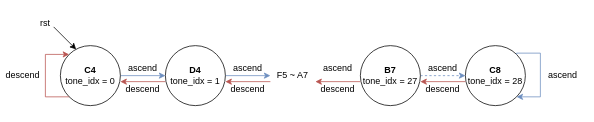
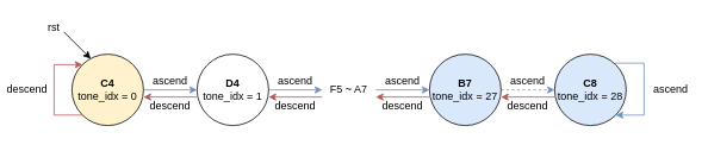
- <mxCell id="3" value="&lt;b&gt;C4&lt;/b&gt;&lt;br&gt;tone_idx = 0" style="ellipse;whiteSpace=wrap;html=1;aspect=fixed;" vertex="1" parent="1"><mxGeometry x="80" y="60" width="80" height="80" as="geometry" /></mxCell>
+ <mxCell id="3" value="&lt;b&gt;C4&lt;/b&gt;&lt;br&gt;tone_idx = 0" style="ellipse;whiteSpace=wrap;html=1;aspect=fixed;fillColor=#fff2cc;" vertex="1" parent="1"><mxGeometry x="80" y="60" width="80" height="80" as="geometry" /></mxCell>
+ <mxCell id="7" style="edgeStyle=none;rounded=0;orthogonalLoop=1;jettySize=auto;html=1;entryX=0;entryY=0.5;entryDx=0;entryDy=0;exitX=1;exitY=0.5;exitDx=0;exitDy=0;fillColor=#dae8fc;strokeColor=#6c8ebf;" edge="1" parent="1" source="8" target="10"><mxGeometry relative="1" as="geometry"><mxPoint x="435" y="100" as="sourcePoint" /></mxGeometry></mxCell>
- <mxCell id="10" value="&lt;b&gt;B7&lt;br&gt;&lt;/b&gt;tone_idx = 27" style="ellipse;whiteSpace=wrap;html=1;aspect=fixed;" vertex="1" parent="1"><mxGeometry x="480" y="60" width="80" height="80" as="geometry" /></mxCell>
+ <mxCell id="10" value="&lt;b&gt;B7&lt;br&gt;&lt;/b&gt;tone_idx = 27" style="ellipse;whiteSpace=wrap;html=1;aspect=fixed;fillColor=#dae8fc;" vertex="1" parent="1"><mxGeometry x="480" y="60" width="80" height="80" as="geometry" /></mxCell>
- <mxCell id="12" value="&lt;b&gt;C8&lt;/b&gt;&lt;br&gt;tone_idx = 28" style="ellipse;whiteSpace=wrap;html=1;aspect=fixed;" vertex="1" parent="1"><mxGeometry x="620" y="60" width="80" height="80" as="geometry" /></mxCell>
+ <mxCell id="12" value="&lt;b&gt;C8&lt;/b&gt;&lt;br&gt;tone_idx = 28" style="ellipse;whiteSpace=wrap;html=1;aspect=fixed;fillColor=#dae8fc;" vertex="1" parent="1"><mxGeometry x="620" y="60" width="80" height="80" as="geometry" /></mxCell>
